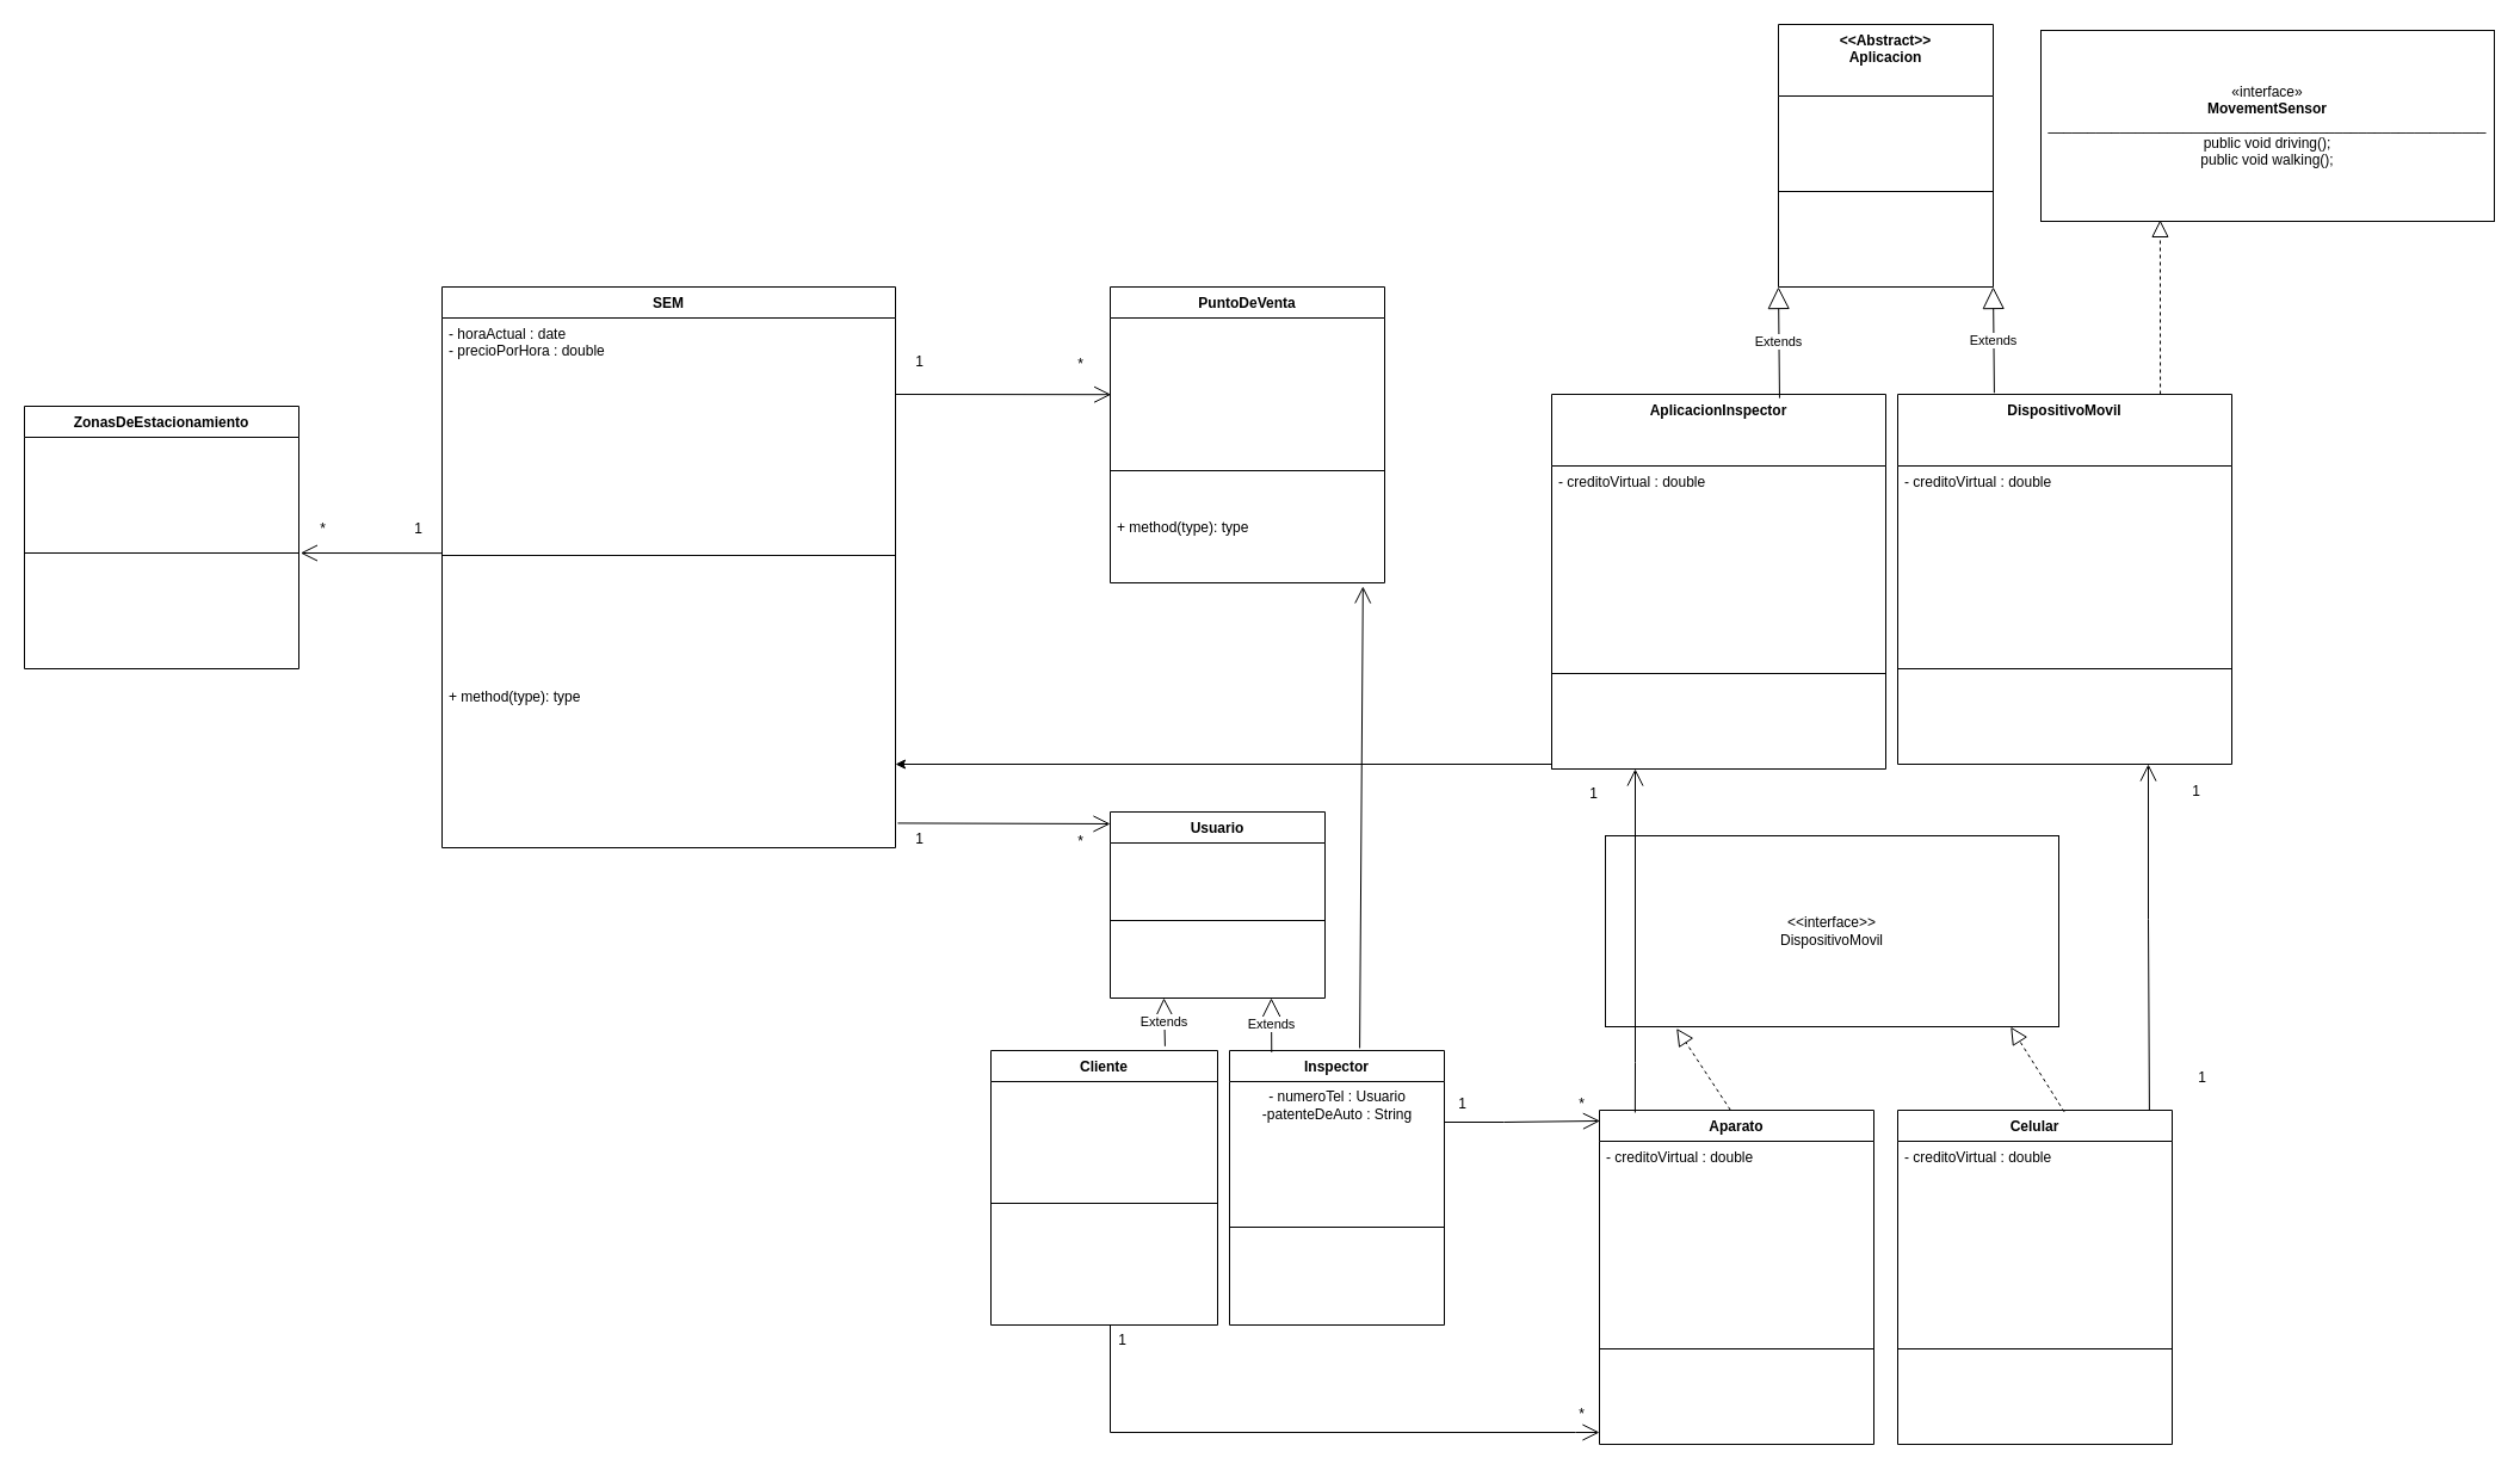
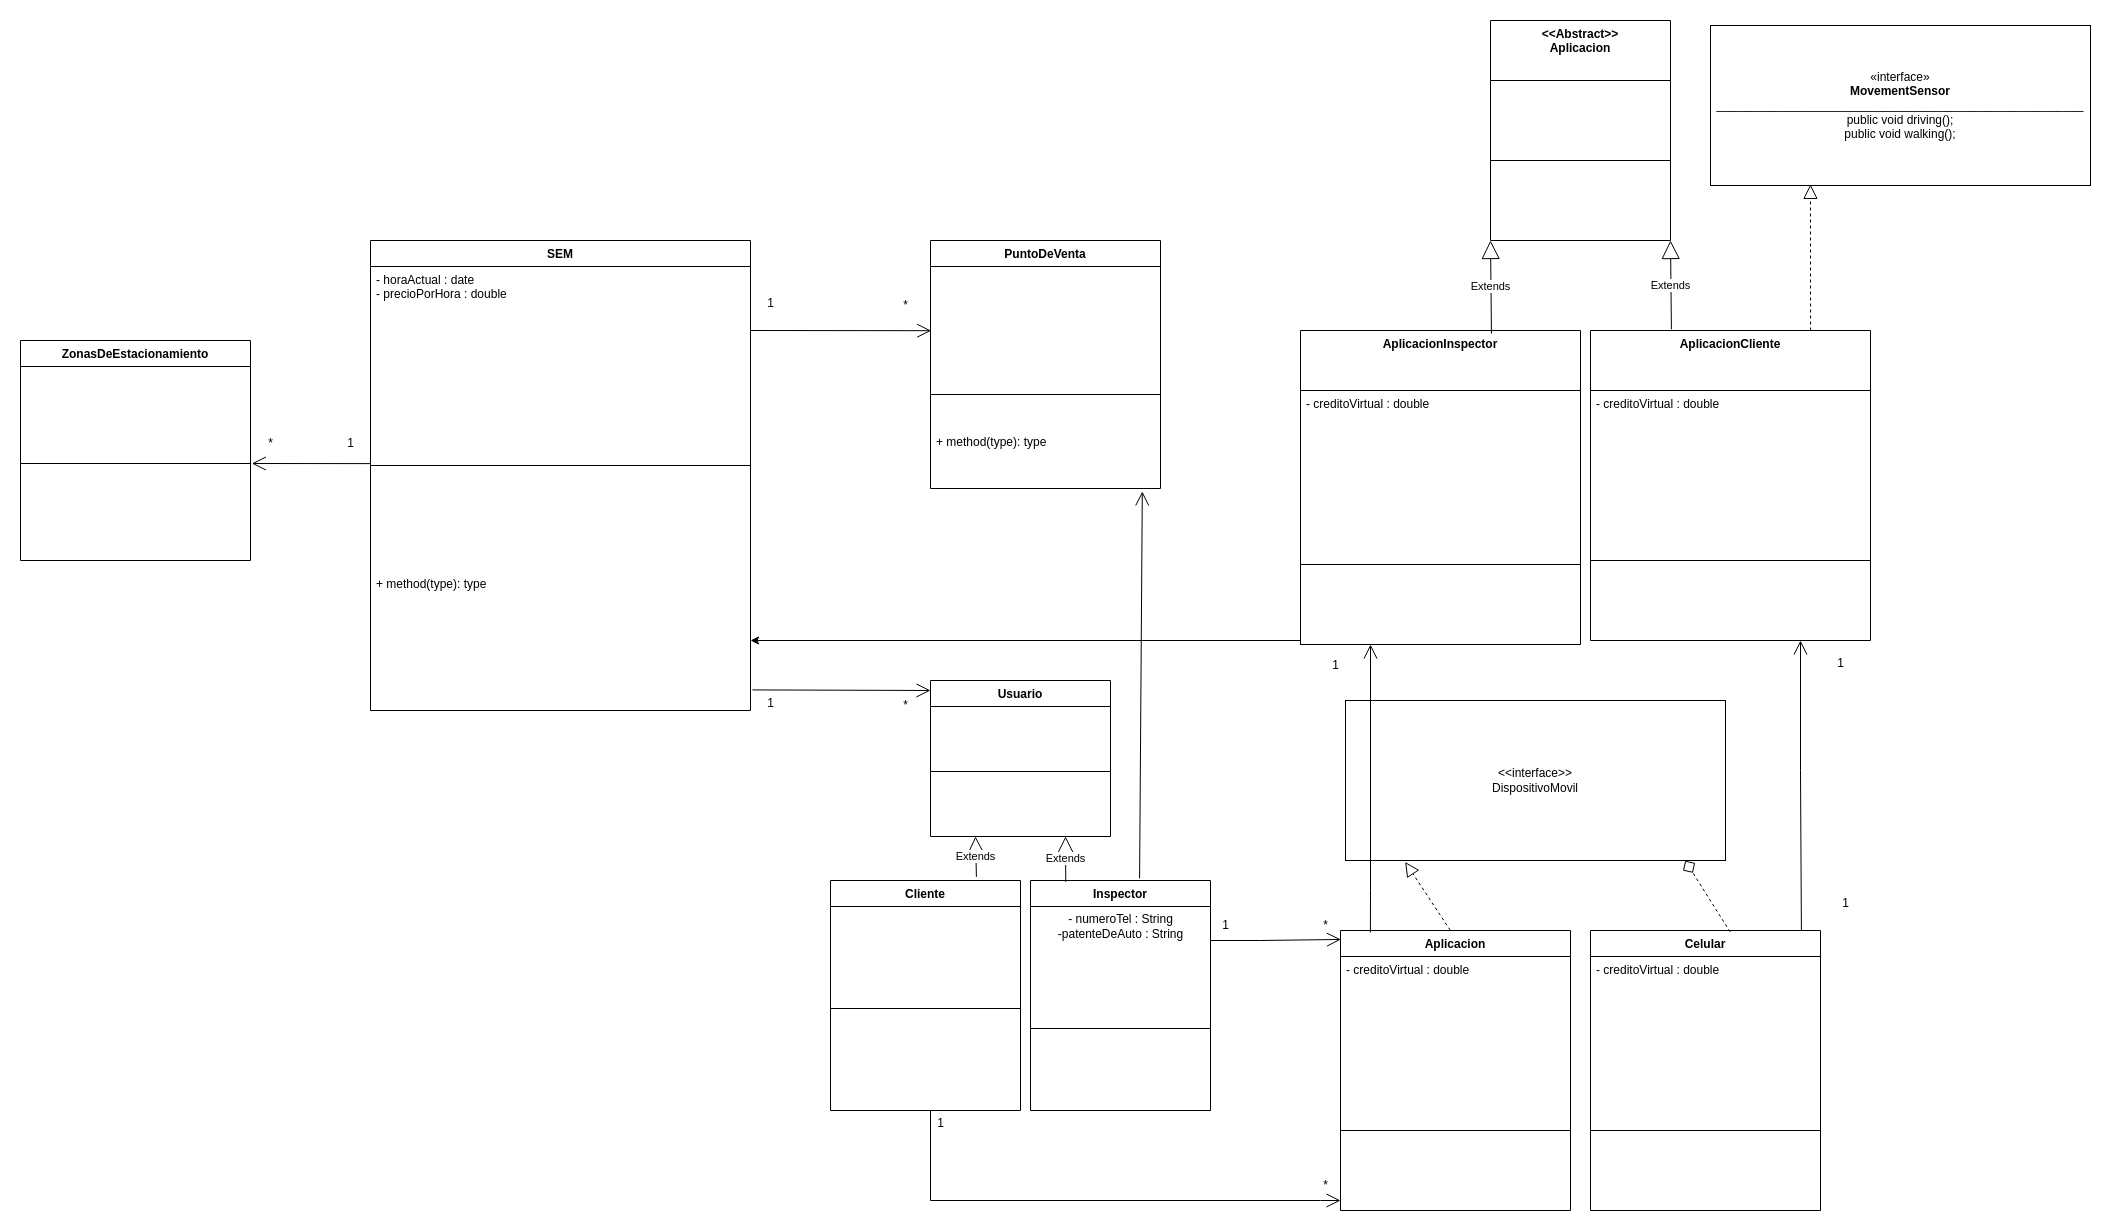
- <mxCell id="32" value="DispositivoMovil" style="swimlane;fontStyle=1;align=center;verticalAlign=top;childLayout=stackLayout;horizontal=1;startSize=60;horizontalStack=0;resizeParent=1;resizeParentMax=0;resizeLast=0;collapsible=1;marginBottom=0;whiteSpace=wrap;html=1;" parent="1" vertex="1"><mxGeometry x="1590" y="330" width="280" height="310" as="geometry" /></mxCell>
+ <mxCell id="32" value="AplicacionCliente" style="swimlane;fontStyle=1;align=center;verticalAlign=top;childLayout=stackLayout;horizontal=1;startSize=60;horizontalStack=0;resizeParent=1;resizeParentMax=0;resizeLast=0;collapsible=1;marginBottom=0;whiteSpace=wrap;html=1;" parent="1" vertex="1"><mxGeometry x="1590" y="330" width="280" height="310" as="geometry" /></mxCell>
- <mxCell id="47" value="" style="endArrow=block;dashed=1;endFill=0;endSize=12;html=1;rounded=0;exitX=0.607;exitY=0.005;exitDx=0;exitDy=0;exitPerimeter=0;entryX=0.894;entryY=1.001;entryDx=0;entryDy=0;entryPerimeter=0;" parent="1" source="42" target="40" edge="1"><mxGeometry width="160" relative="1" as="geometry"><mxPoint x="1225" y="490" as="sourcePoint" /><mxPoint x="1721" y="840" as="targetPoint" /></mxGeometry></mxCell>
+ <mxCell id="47" value="" style="endArrow=diamond;dashed=1;endFill=0;endSize=12;html=1;rounded=0;exitX=0.607;exitY=0.005;exitDx=0;exitDy=0;exitPerimeter=0;entryX=0.894;entryY=1.001;entryDx=0;entryDy=0;entryPerimeter=0;" parent="1" source="42" target="40" edge="1"><mxGeometry width="160" relative="1" as="geometry"><mxPoint x="1225" y="490" as="sourcePoint" /><mxPoint x="1721" y="840" as="targetPoint" /></mxGeometry></mxCell>
- <mxCell id="26" value="- numeroTel : Usuario&lt;br&gt;-patenteDeAuto : String" style="text;html=1;align=center;verticalAlign=middle;resizable=0;points=[];autosize=1;strokeColor=none;fillColor=none;" parent="25" vertex="1"><mxGeometry y="26" width="180" height="40" as="geometry" /></mxCell>
+ <mxCell id="26" value="- numeroTel : String&lt;br&gt;-patenteDeAuto : String" style="text;html=1;align=center;verticalAlign=middle;resizable=0;points=[];autosize=1;strokeColor=none;fillColor=none;" parent="25" vertex="1"><mxGeometry y="26" width="180" height="40" as="geometry" /></mxCell>
- <mxCell id="12" value="Aparato" style="swimlane;fontStyle=1;align=center;verticalAlign=top;childLayout=stackLayout;horizontal=1;startSize=26;horizontalStack=0;resizeParent=1;resizeParentMax=0;resizeLast=0;collapsible=1;marginBottom=0;whiteSpace=wrap;html=1;" parent="1" vertex="1"><mxGeometry x="1340" y="930" width="230" height="280" as="geometry" /></mxCell>
+ <mxCell id="12" value="Aplicacion" style="swimlane;fontStyle=1;align=center;verticalAlign=top;childLayout=stackLayout;horizontal=1;startSize=26;horizontalStack=0;resizeParent=1;resizeParentMax=0;resizeLast=0;collapsible=1;marginBottom=0;whiteSpace=wrap;html=1;" parent="1" vertex="1"><mxGeometry x="1340" y="930" width="230" height="280" as="geometry" /></mxCell>
